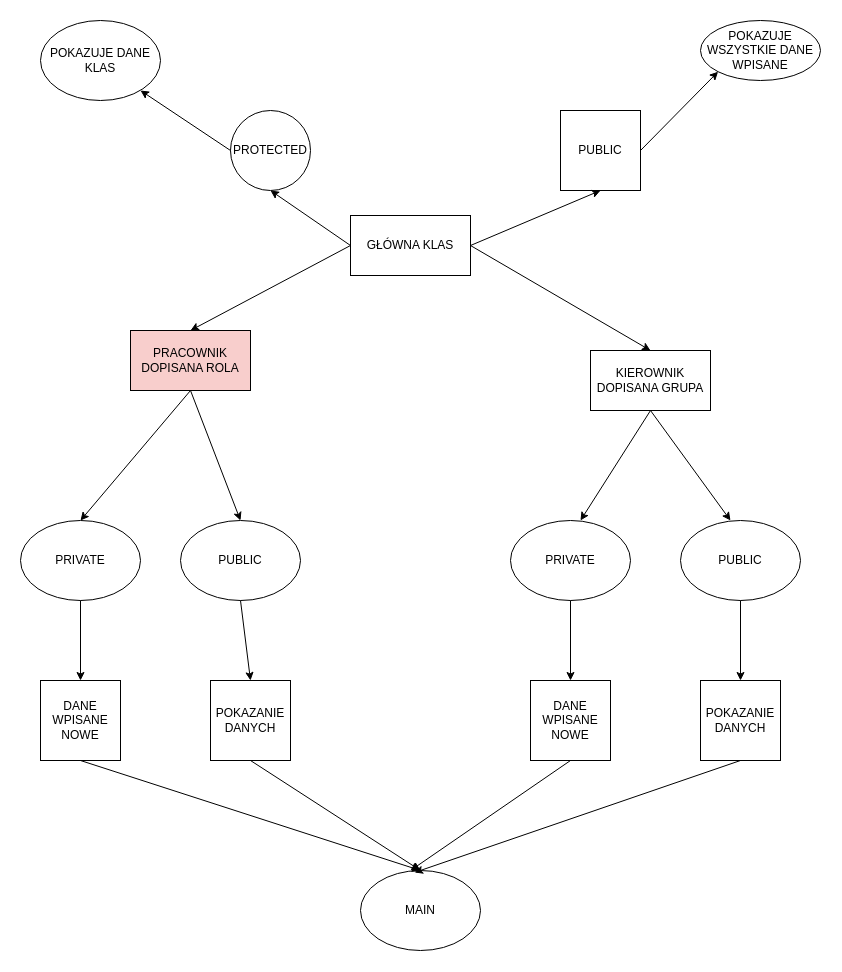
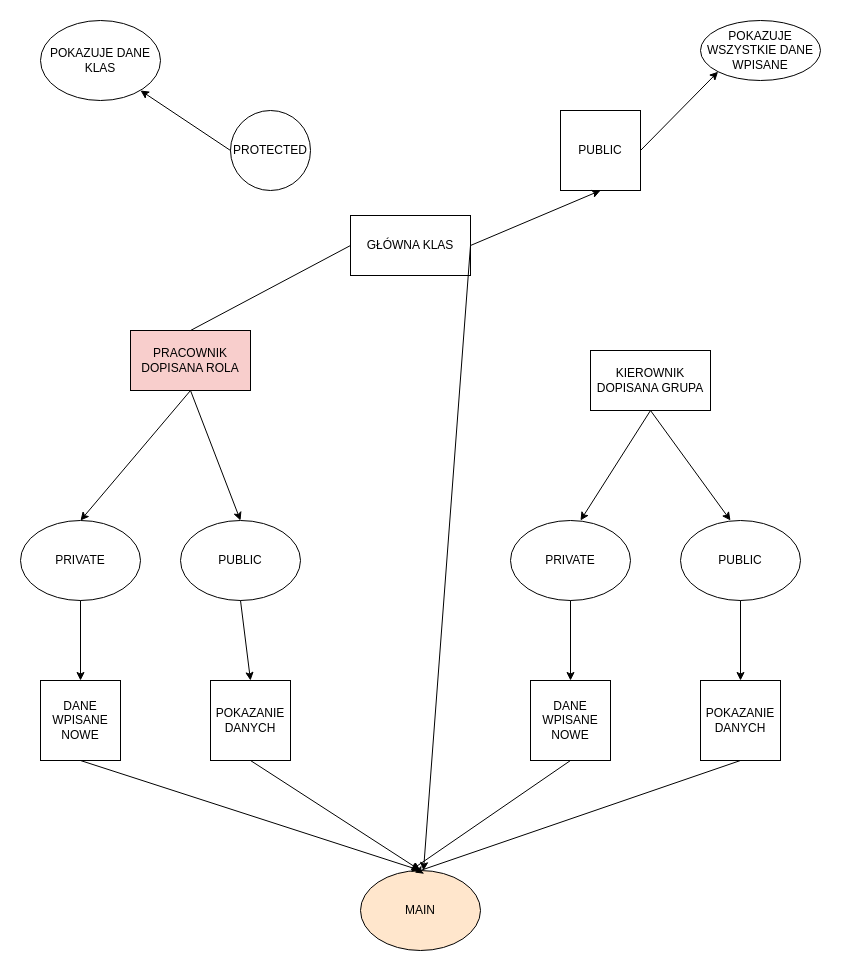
- <mxCell id="9" value="" style="endArrow=classic;html=1;exitX=0;exitY=0.5;exitDx=0;exitDy=0;entryX=0.5;entryY=1;entryDx=0;entryDy=0;" edge="1" parent="1" source="2" target="7"><mxGeometry width="50" height="50" relative="1" as="geometry"><mxPoint x="410" y="260" as="sourcePoint" /><mxPoint x="460" y="210" as="targetPoint" /></mxGeometry></mxCell>
- <mxCell id="6" value="" style="endArrow=classic;html=1;exitX=1;exitY=0.5;exitDx=0;exitDy=0;entryX=0.5;entryY=0;entryDx=0;entryDy=0;" edge="1" parent="1" source="2" target="4"><mxGeometry width="50" height="50" relative="1" as="geometry"><mxPoint x="410" y="360" as="sourcePoint" /><mxPoint x="460" y="310" as="targetPoint" /></mxGeometry></mxCell>
+ <mxCell id="6" value="" style="endArrow=classic;html=1;exitX=1;exitY=0.5;exitDx=0;exitDy=0;" edge="1" parent="1" source="2" target="31"><mxGeometry width="50" height="50" relative="1" as="geometry"><mxPoint x="410" y="360" as="sourcePoint" /><mxPoint x="460" y="310" as="targetPoint" /></mxGeometry></mxCell>
- <mxCell id="5" value="" style="endArrow=classic;html=1;exitX=0;exitY=0.5;exitDx=0;exitDy=0;entryX=0.5;entryY=0;entryDx=0;entryDy=0;" edge="1" parent="1" source="2" target="3"><mxGeometry width="50" height="50" relative="1" as="geometry"><mxPoint x="410" y="360" as="sourcePoint" /><mxPoint x="460" y="310" as="targetPoint" /></mxGeometry></mxCell>
+ <mxCell id="5" value="" style="endArrow=none;html=1;exitX=0;exitY=0.5;exitDx=0;exitDy=0;entryX=0.5;entryY=0;entryDx=0;entryDy=0;" edge="1" parent="1" source="2" target="3"><mxGeometry width="50" height="50" relative="1" as="geometry"><mxPoint x="410" y="360" as="sourcePoint" /><mxPoint x="460" y="310" as="targetPoint" /></mxGeometry></mxCell>
- <mxCell id="31" value="MAIN" style="ellipse;whiteSpace=wrap;html=1;" vertex="1" parent="1"><mxGeometry x="360" y="870" width="120" height="80" as="geometry" /></mxCell>
+ <mxCell id="31" value="MAIN" style="ellipse;whiteSpace=wrap;html=1;fillColor=#ffe6cc;" vertex="1" parent="1"><mxGeometry x="360" y="870" width="120" height="80" as="geometry" /></mxCell>
